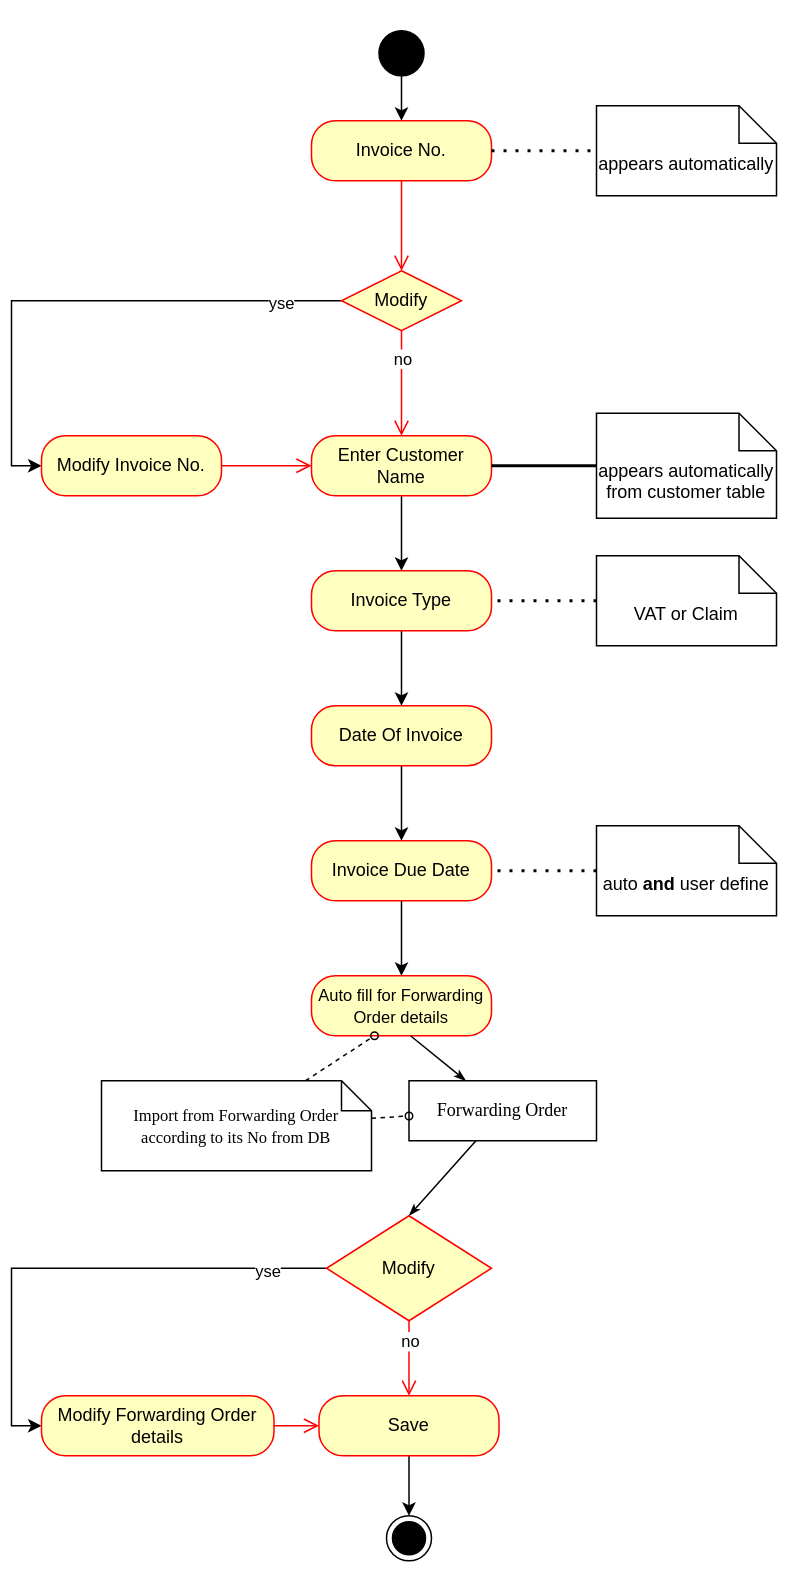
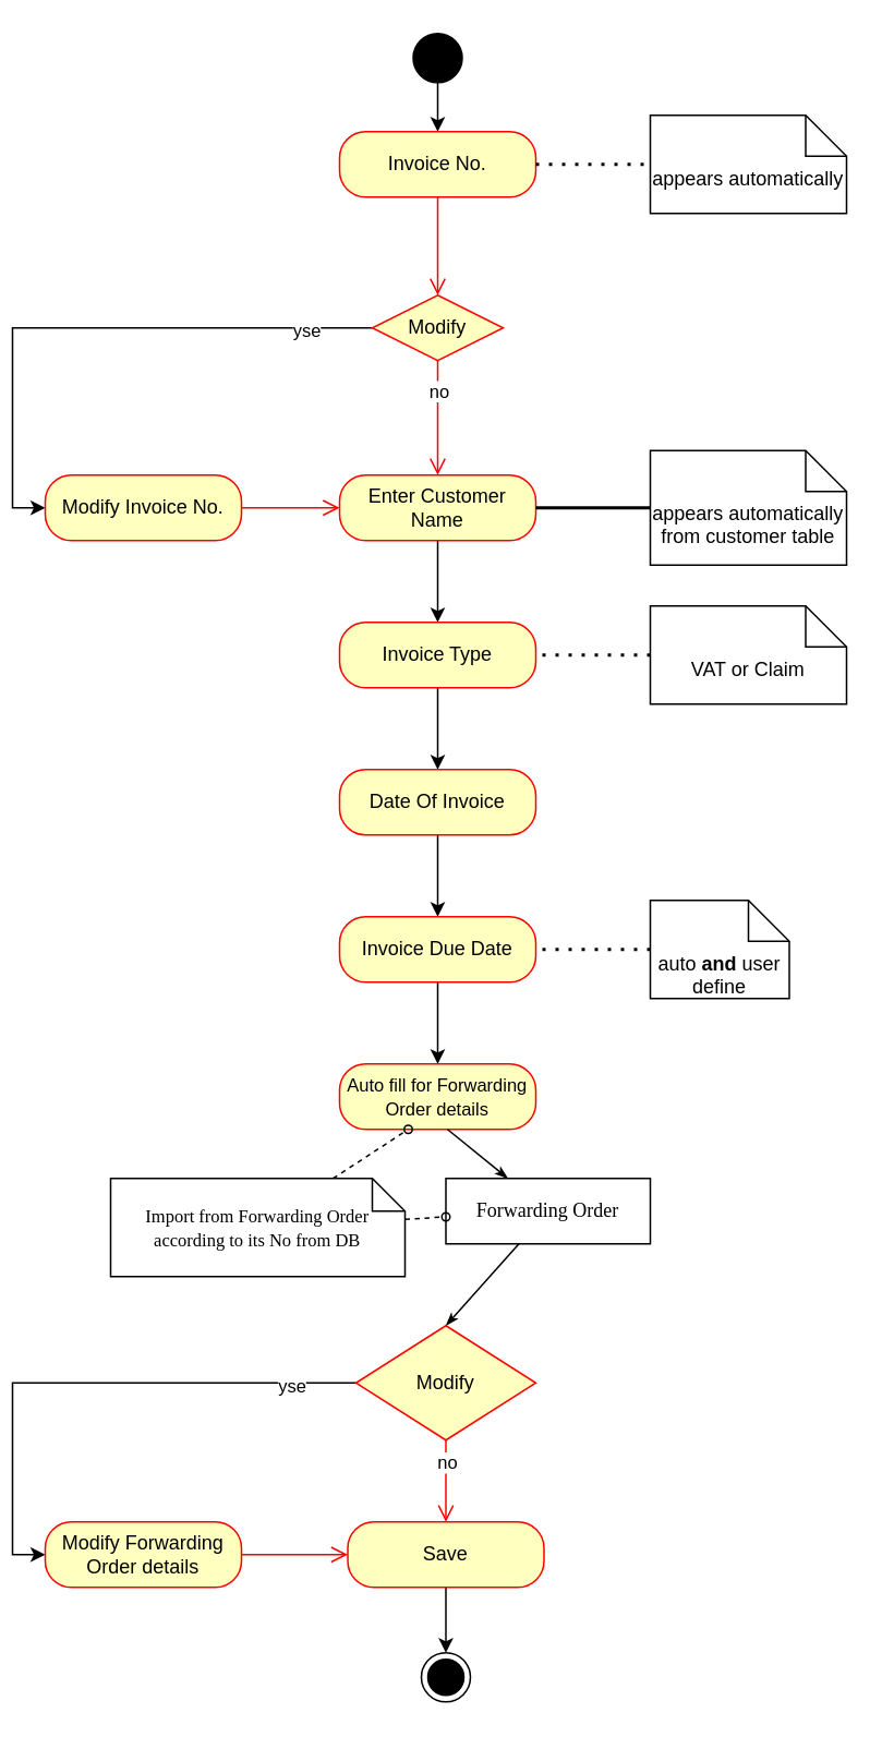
- <mxCell id="27" value="auto &lt;b&gt;and &lt;/b&gt;user define" style="shape=note2;boundedLbl=1;whiteSpace=wrap;html=1;size=25;verticalAlign=top;align=center;" vertex="1" parent="1"><mxGeometry x="390" y="550" width="120" height="60" as="geometry" /></mxCell>
+ <mxCell id="27" value="auto &lt;b&gt;and &lt;/b&gt;user define" style="shape=note2;boundedLbl=1;whiteSpace=wrap;html=1;size=25;verticalAlign=top;align=center;" vertex="1" parent="1"><mxGeometry x="390" y="550" width="85" height="60" as="geometry" /></mxCell>
- <mxCell id="43" value="Modify&amp;nbsp;Forwarding Order details" style="rounded=1;whiteSpace=wrap;html=1;arcSize=40;fontColor=#000000;fillColor=#ffffc0;strokeColor=#ff0000;" vertex="1" parent="1"><mxGeometry x="20" y="930" width="155" height="40" as="geometry" /></mxCell>
+ <mxCell id="43" value="Modify&amp;nbsp;Forwarding Order details" style="rounded=1;whiteSpace=wrap;html=1;arcSize=40;fontColor=#000000;fillColor=#ffffc0;strokeColor=#ff0000;" vertex="1" parent="1"><mxGeometry x="20" y="930" width="120" height="40" as="geometry" /></mxCell>
